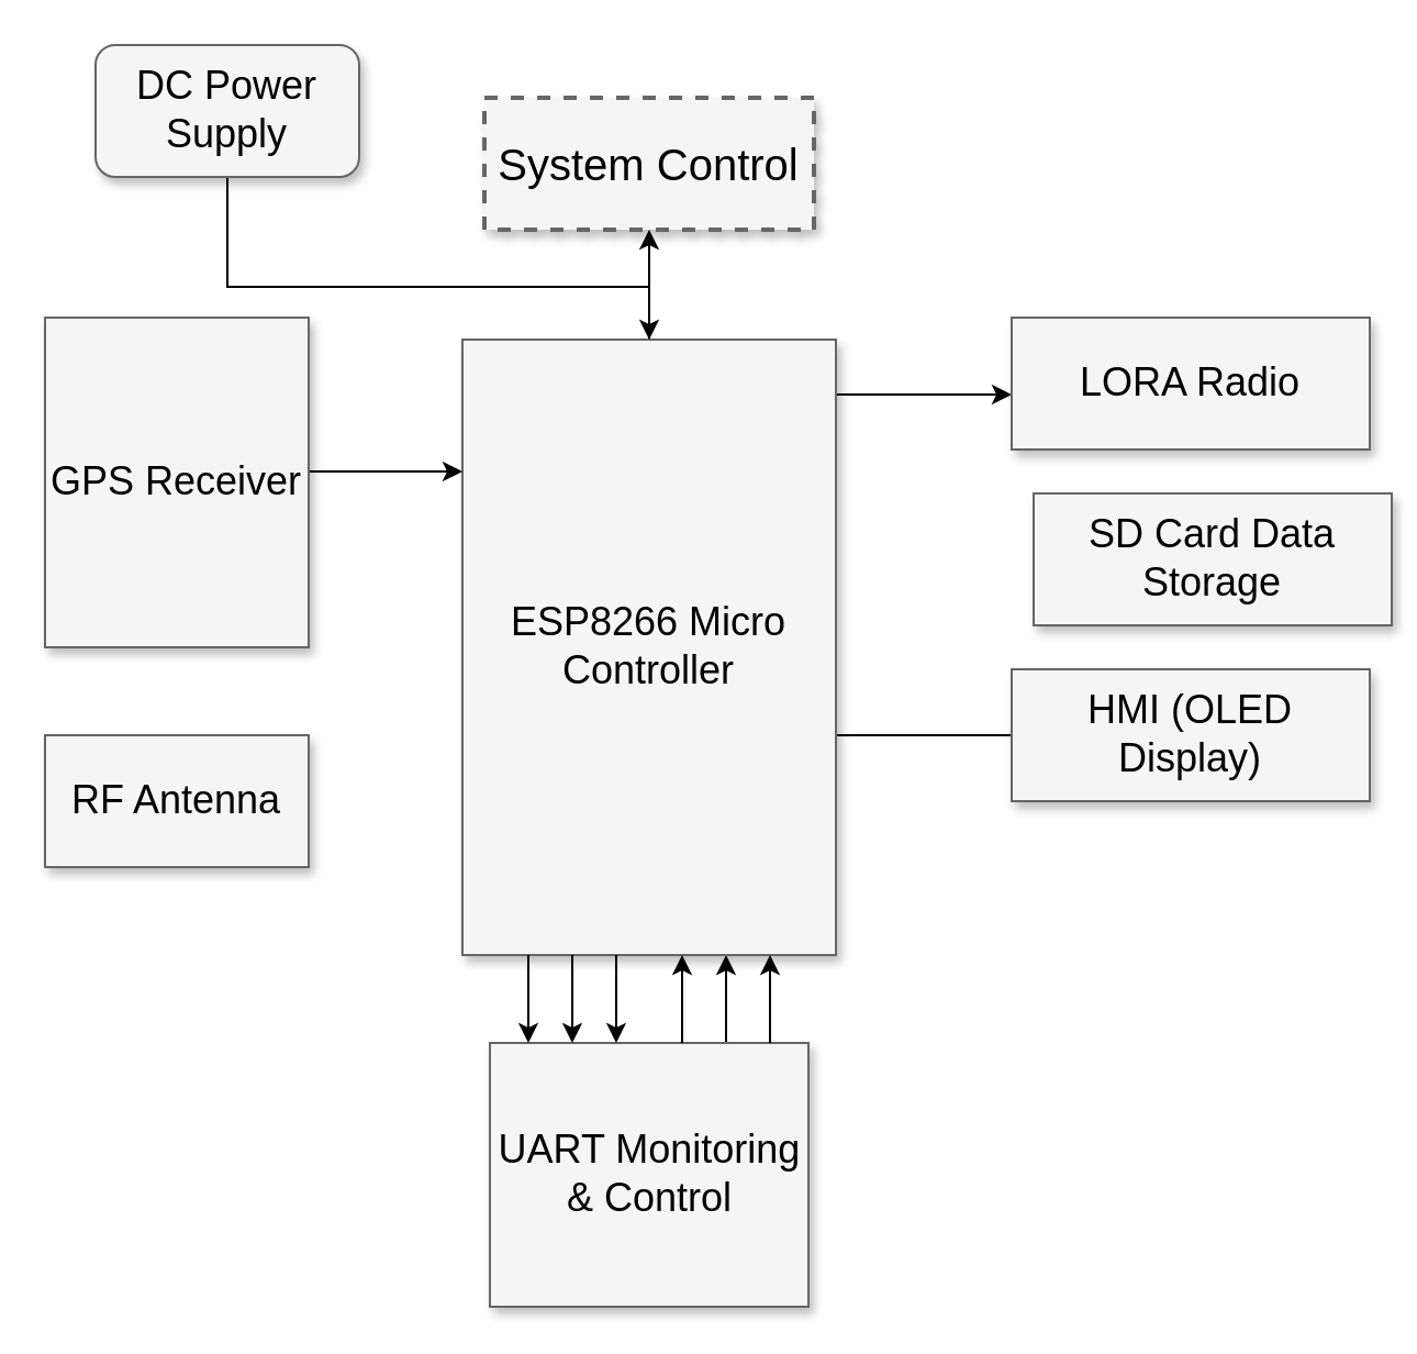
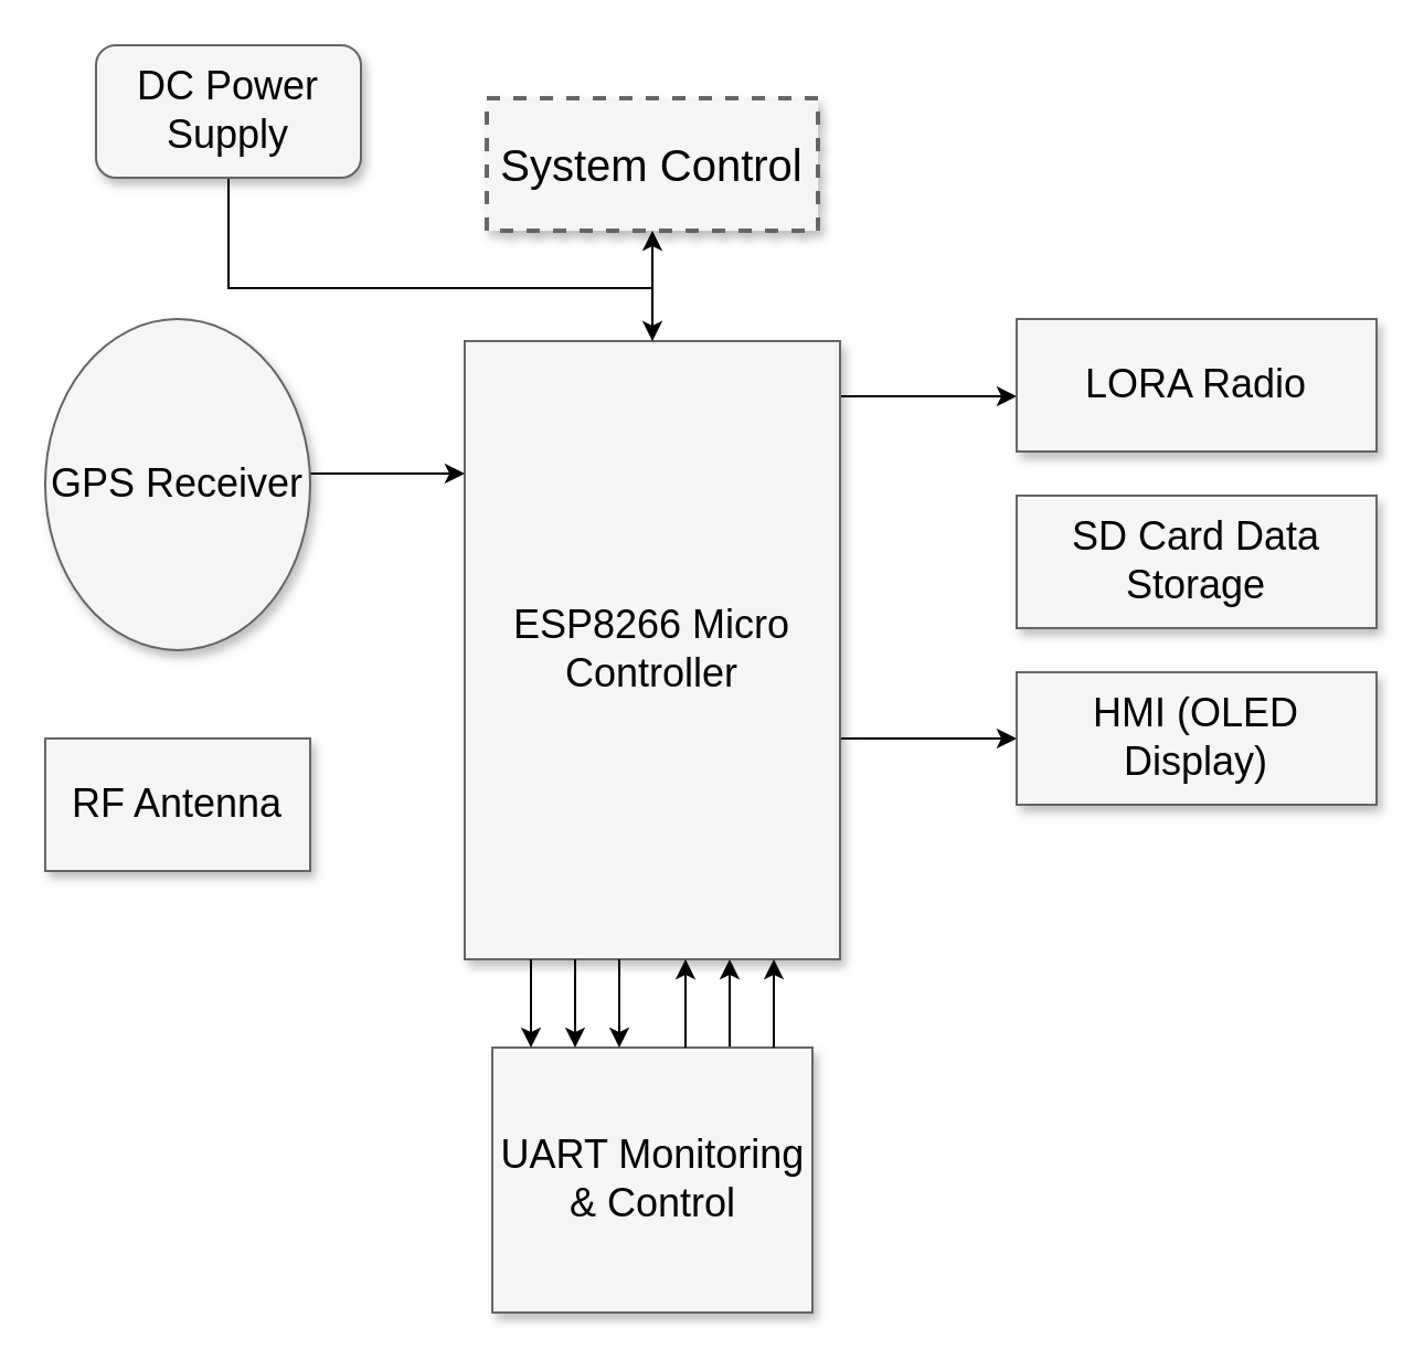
- <mxCell id="12" value="GPS Receiver" style="whiteSpace=wrap;html=1;shadow=1;fontSize=18;fillColor=#f5f5f5;strokeColor=#666666;" parent="1" vertex="1"><mxGeometry x="20" y="144" width="120" height="150" as="geometry" /></mxCell>
+ <mxCell id="12" value="GPS Receiver" style="ellipse;whiteSpace=wrap;html=1;shadow=1;fontSize=18;fillColor=#f5f5f5;strokeColor=#666666;" parent="1" vertex="1"><mxGeometry x="20" y="144" width="120" height="150" as="geometry" /></mxCell>
- <mxCell id="9" value="SD Card Data Storage" style="whiteSpace=wrap;html=1;shadow=1;fontSize=18;fillColor=#f5f5f5;strokeColor=#666666;" parent="1" vertex="1"><mxGeometry x="470" y="224" width="163" height="60" as="geometry" /></mxCell>
+ <mxCell id="9" value="SD Card Data Storage" style="whiteSpace=wrap;html=1;shadow=1;fontSize=18;fillColor=#f5f5f5;strokeColor=#666666;" parent="1" vertex="1"><mxGeometry x="460" y="224" width="163" height="60" as="geometry" /></mxCell>
- <mxCell id="5" style="edgeStyle=elbowEdgeStyle;rounded=0;html=1;startArrow=none;startFill=0;jettySize=auto;orthogonalLoop=1;fontSize=18;elbow=vertical;endArrow=none;" parent="1" source="7" target="10" edge="1"><mxGeometry relative="1" as="geometry" /></mxCell>
+ <mxCell id="5" style="edgeStyle=elbowEdgeStyle;rounded=0;html=1;startArrow=none;startFill=0;jettySize=auto;orthogonalLoop=1;fontSize=18;elbow=vertical;" parent="1" source="7" target="10" edge="1"><mxGeometry relative="1" as="geometry" /></mxCell>
